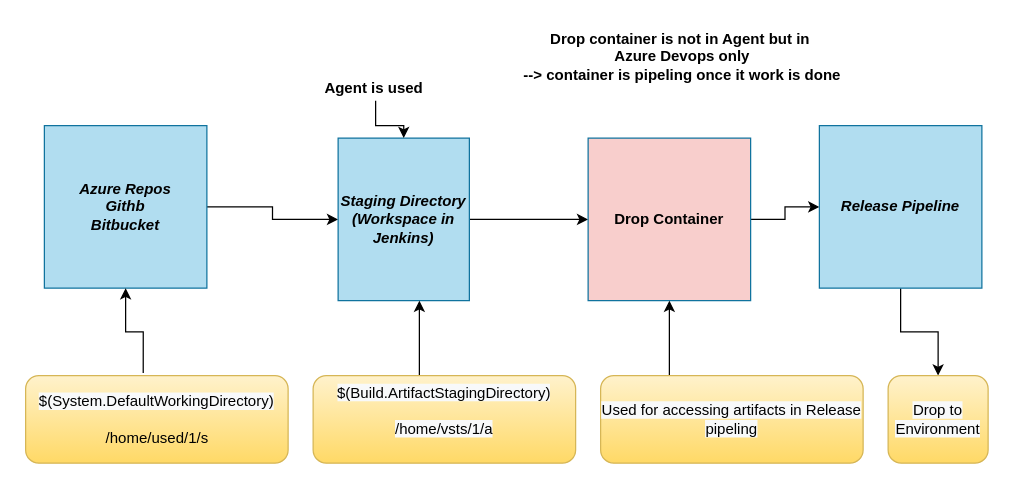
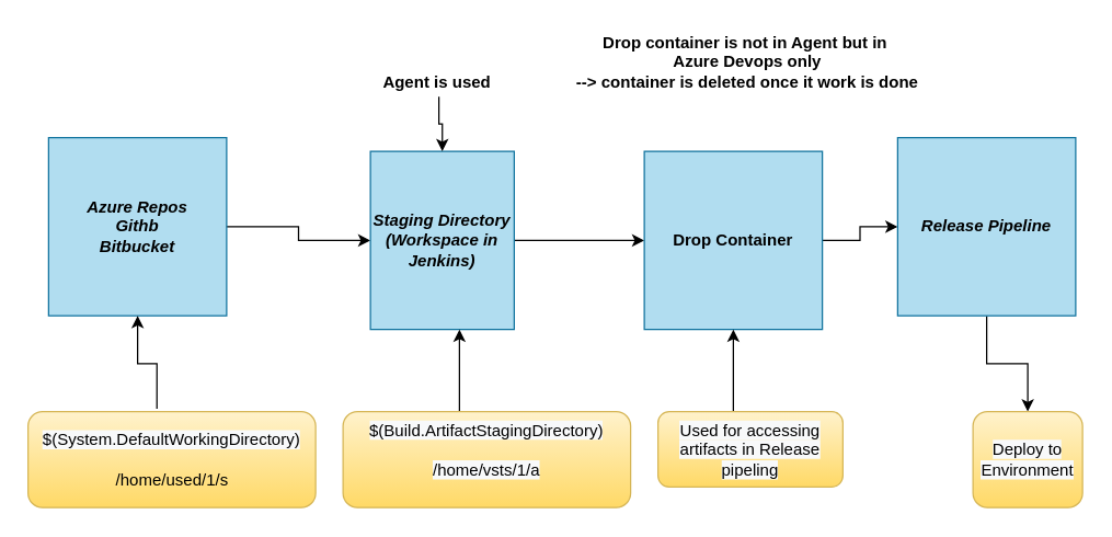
- <mxCell id="17" value="&lt;b&gt;Drop container is not in Agent but in&amp;nbsp;&lt;br&gt;Azure Devops only&lt;br&gt;--&amp;gt; container is pipeling once it work is done&lt;/b&gt;" style="text;html=1;align=center;verticalAlign=middle;resizable=0;points=[];autosize=1;strokeColor=none;fillColor=none;" vertex="1" parent="1"><mxGeometry x="410" y="20" width="270" height="50" as="geometry" /></mxCell>
+ <mxCell id="17" value="&lt;b&gt;Drop container is not in Agent but in&amp;nbsp;&lt;br&gt;Azure Devops only&lt;br&gt;--&amp;gt; container is deleted once it work is done&lt;/b&gt;" style="text;html=1;align=center;verticalAlign=middle;resizable=0;points=[];autosize=1;strokeColor=none;fillColor=none;" vertex="1" parent="1"><mxGeometry x="410" y="20" width="270" height="50" as="geometry" /></mxCell>
- <mxCell id="16" value="&lt;b&gt;Agent is used&amp;nbsp;&lt;/b&gt;" style="text;html=1;align=center;verticalAlign=middle;resizable=0;points=[];autosize=1;strokeColor=none;fillColor=none;" vertex="1" parent="1"><mxGeometry x="250" y="60" width="100" height="20" as="geometry" /></mxCell>
+ <mxCell id="16" value="&lt;b&gt;Agent is used&amp;nbsp;&lt;/b&gt;" style="text;html=1;align=center;verticalAlign=middle;resizable=0;points=[];autosize=1;strokeColor=none;fillColor=none;" vertex="1" parent="1"><mxGeometry x="270" y="50" width="100" height="20" as="geometry" /></mxCell>
- <mxCell id="12" value="&lt;b&gt;Drop Container&lt;/b&gt;" style="whiteSpace=wrap;html=1;aspect=fixed;fillColor=#f8cecc;strokeColor=#10739e;" vertex="1" parent="1"><mxGeometry x="470" y="110" width="130" height="130" as="geometry" /></mxCell>
+ <mxCell id="12" value="&lt;b&gt;Drop Container&lt;/b&gt;" style="whiteSpace=wrap;html=1;aspect=fixed;fillColor=#b1ddf0;strokeColor=#10739e;" vertex="1" parent="1"><mxGeometry x="470" y="110" width="130" height="130" as="geometry" /></mxCell>
- <mxCell id="14" value="&lt;span style=&quot;color: rgb(0 , 0 , 0) ; font-family: &amp;#34;helvetica&amp;#34; ; font-size: 12px ; font-style: normal ; font-weight: 400 ; letter-spacing: normal ; text-align: center ; text-indent: 0px ; text-transform: none ; word-spacing: 0px ; background-color: rgb(248 , 249 , 250) ; display: inline ; float: none&quot;&gt;Used for accessing artifacts in Release pipeling&lt;br&gt;&lt;/span&gt;" style="rounded=1;whiteSpace=wrap;html=1;fillColor=#fff2cc;gradientColor=#ffd966;strokeColor=#d6b656;" vertex="1" parent="1"><mxGeometry x="480" y="300" width="210" height="70" as="geometry" /></mxCell>
+ <mxCell id="14" value="&lt;span style=&quot;color: rgb(0 , 0 , 0) ; font-family: &amp;#34;helvetica&amp;#34; ; font-size: 12px ; font-style: normal ; font-weight: 400 ; letter-spacing: normal ; text-align: center ; text-indent: 0px ; text-transform: none ; word-spacing: 0px ; background-color: rgb(248 , 249 , 250) ; display: inline ; float: none&quot;&gt;Used for accessing artifacts in Release pipeling&lt;br&gt;&lt;/span&gt;" style="rounded=1;whiteSpace=wrap;html=1;fillColor=#fff2cc;gradientColor=#ffd966;strokeColor=#d6b656;" vertex="1" parent="1"><mxGeometry x="480" y="300" width="135" height="55" as="geometry" /></mxCell>
- <mxCell id="20" value="&lt;span style=&quot;color: rgb(0 , 0 , 0) ; font-family: &amp;#34;helvetica&amp;#34; ; font-size: 12px ; font-style: normal ; font-weight: 400 ; letter-spacing: normal ; text-align: center ; text-indent: 0px ; text-transform: none ; word-spacing: 0px ; background-color: rgb(248 , 249 , 250) ; display: inline ; float: none&quot;&gt;Drop to Environment&lt;br&gt;&lt;/span&gt;" style="rounded=1;whiteSpace=wrap;html=1;fillColor=#fff2cc;gradientColor=#ffd966;strokeColor=#d6b656;" vertex="1" parent="1"><mxGeometry x="710" y="300" width="80" height="70" as="geometry" /></mxCell>
+ <mxCell id="20" value="&lt;span style=&quot;color: rgb(0 , 0 , 0) ; font-family: &amp;#34;helvetica&amp;#34; ; font-size: 12px ; font-style: normal ; font-weight: 400 ; letter-spacing: normal ; text-align: center ; text-indent: 0px ; text-transform: none ; word-spacing: 0px ; background-color: rgb(248 , 249 , 250) ; display: inline ; float: none&quot;&gt;Deploy to Environment&lt;br&gt;&lt;/span&gt;" style="rounded=1;whiteSpace=wrap;html=1;fillColor=#fff2cc;gradientColor=#ffd966;strokeColor=#d6b656;" vertex="1" parent="1"><mxGeometry x="710" y="300" width="80" height="70" as="geometry" /></mxCell>
